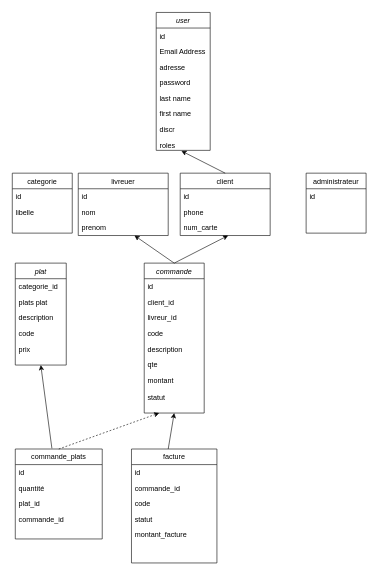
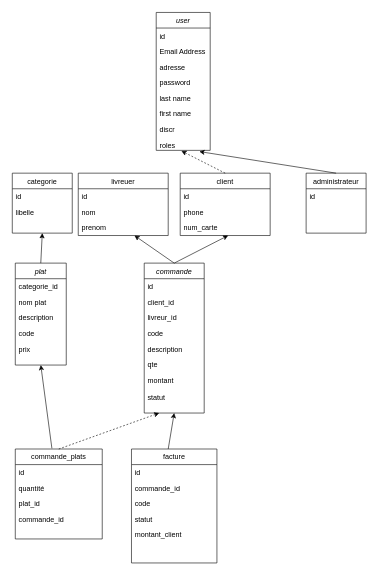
+ <mxCell id="57" value="" style="endArrow=classic;html=1;exitX=0.5;exitY=0;exitDx=0;exitDy=0;entryX=0.8;entryY=1.091;entryDx=0;entryDy=0;entryPerimeter=0;" edge="1" parent="1" source="22" target="10"><mxGeometry width="50" height="50" relative="1" as="geometry"><mxPoint x="510" y="250" as="sourcePoint" /><mxPoint x="500" y="253" as="targetPoint" /></mxGeometry></mxCell>
- <mxCell id="56" value="" style="endArrow=classic;html=1;exitX=0.5;exitY=0;exitDx=0;exitDy=0;entryX=0.467;entryY=1.045;entryDx=0;entryDy=0;entryPerimeter=0;" edge="1" parent="1" source="18" target="10"><mxGeometry width="50" height="50" relative="1" as="geometry"><mxPoint x="370" y="268" as="sourcePoint" /><mxPoint x="420" y="218" as="targetPoint" /></mxGeometry></mxCell>
+ <mxCell id="56" value="" style="endArrow=classic;html=1;exitX=0.5;exitY=0;exitDx=0;exitDy=0;entryX=0.467;entryY=1.045;entryDx=0;entryDy=0;entryPerimeter=0;dashed=1;" edge="1" parent="1" source="18" target="10"><mxGeometry width="50" height="50" relative="1" as="geometry"><mxPoint x="370" y="268" as="sourcePoint" /><mxPoint x="420" y="218" as="targetPoint" /></mxGeometry></mxCell>
+ <mxCell id="55" value="" style="endArrow=classic;html=1;exitX=0.5;exitY=0;exitDx=0;exitDy=0;entryX=0.5;entryY=1;entryDx=0;entryDy=0;" edge="1" parent="1" source="24" target="11"><mxGeometry width="50" height="50" relative="1" as="geometry"><mxPoint x="0" y="448" as="sourcePoint" /><mxPoint x="50" y="398" as="targetPoint" /></mxGeometry></mxCell>
- <mxCell id="26" value="plats plat" style="text;align=left;verticalAlign=top;spacingLeft=4;spacingRight=4;overflow=hidden;rotatable=0;points=[[0,0.5],[1,0.5]];portConstraint=eastwest;rounded=0;shadow=0;html=0;" vertex="1" parent="24"><mxGeometry y="52" width="85" height="26" as="geometry" /></mxCell>
+ <mxCell id="26" value="nom plat" style="text;align=left;verticalAlign=top;spacingLeft=4;spacingRight=4;overflow=hidden;rotatable=0;points=[[0,0.5],[1,0.5]];portConstraint=eastwest;rounded=0;shadow=0;html=0;" vertex="1" parent="24"><mxGeometry y="52" width="85" height="26" as="geometry" /></mxCell>
- <mxCell id="49" value="montant_facture" style="text;align=left;verticalAlign=top;spacingLeft=4;spacingRight=4;overflow=hidden;rotatable=0;points=[[0,0.5],[1,0.5]];portConstraint=eastwest;" vertex="1" parent="44"><mxGeometry y="130" width="142.5" height="26" as="geometry" /></mxCell>
+ <mxCell id="49" value="montant_client" style="text;align=left;verticalAlign=top;spacingLeft=4;spacingRight=4;overflow=hidden;rotatable=0;points=[[0,0.5],[1,0.5]];portConstraint=eastwest;" vertex="1" parent="44"><mxGeometry y="130" width="142.5" height="26" as="geometry" /></mxCell>
